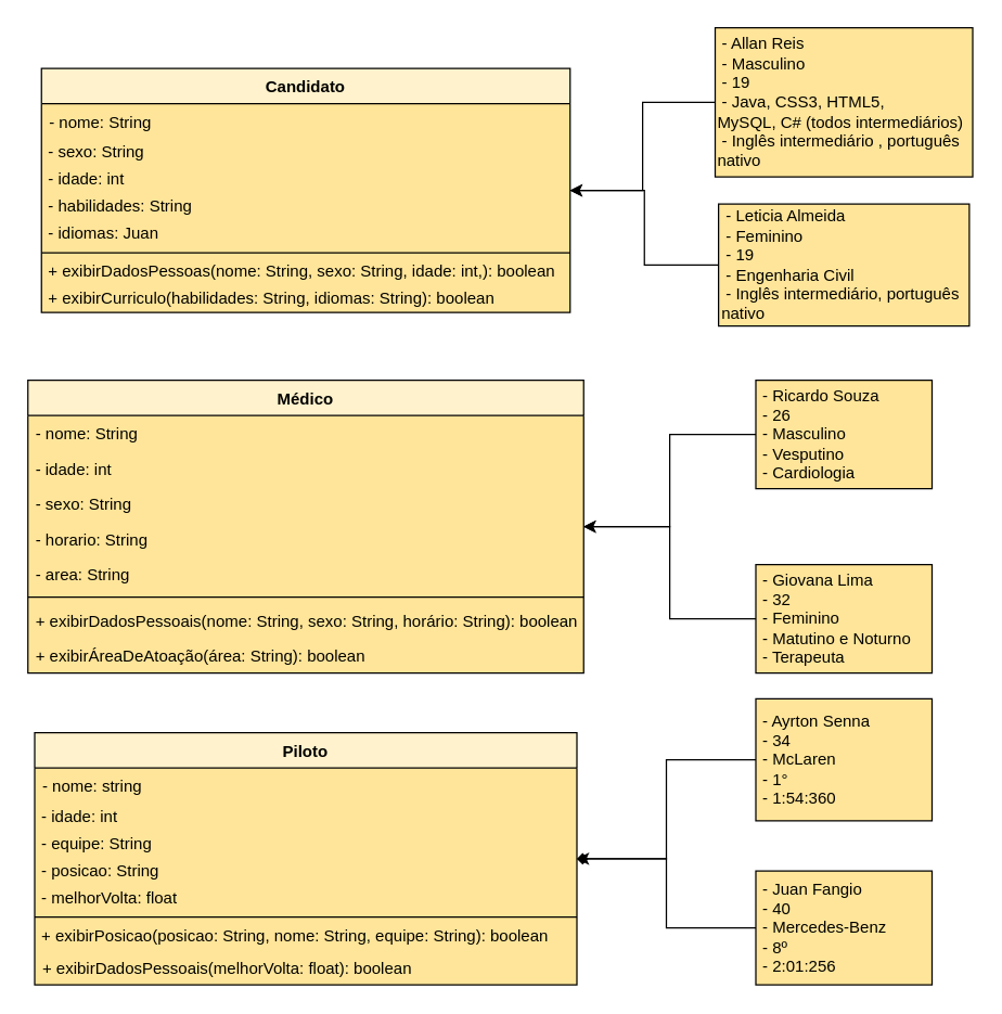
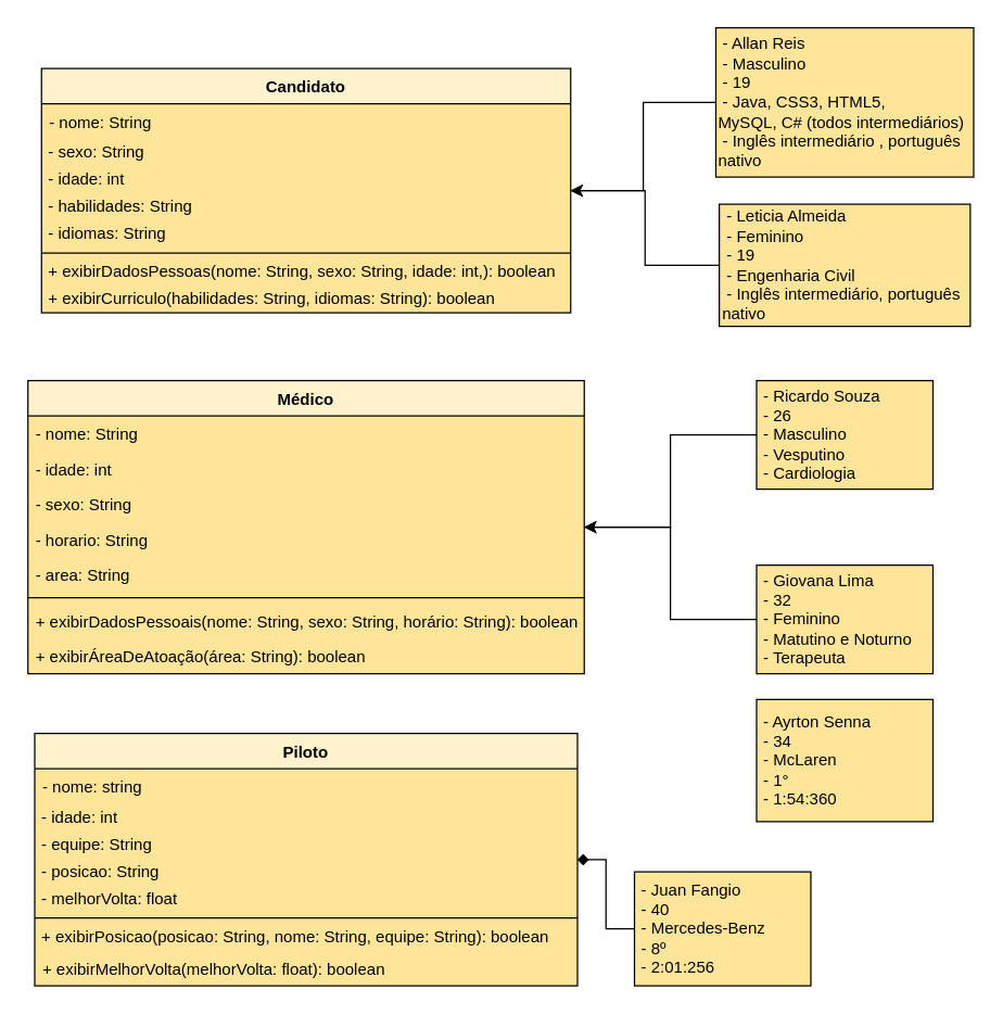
- <mxCell id="7" value="&amp;nbsp;- idiomas: Juan" style="text;html=1;align=left;verticalAlign=middle;resizable=0;points=[];autosize=1;fontColor=#000000;strokeColor=none;" parent="2" vertex="1"><mxGeometry y="112" width="390" height="20" as="geometry" /></mxCell>
+ <mxCell id="7" value="&amp;nbsp;- idiomas: String" style="text;html=1;align=left;verticalAlign=middle;resizable=0;points=[];autosize=1;fontColor=#000000;strokeColor=none;" parent="2" vertex="1"><mxGeometry y="112" width="390" height="20" as="geometry" /></mxCell>
- <mxCell id="37" style="edgeStyle=orthogonalEdgeStyle;rounded=0;orthogonalLoop=1;jettySize=auto;html=1;fontColor=#000000;strokeColor=#000000;" parent="1" source="38" target="20" edge="1"><mxGeometry relative="1" as="geometry" /></mxCell>
- <mxCell id="40" value="&amp;nbsp;- Juan Fangio&lt;br&gt;&amp;nbsp;- 40&lt;br&gt;&amp;nbsp;- Mercedes-Benz&lt;br&gt;&amp;nbsp;- 8º&lt;br&gt;&amp;nbsp;- 2:01:256&amp;nbsp;" style="html=1;fillColor=#FFE599;align=left;fontColor=#000000;strokeColor=#000000;" parent="1" vertex="1"><mxGeometry x="557" y="642" width="130" height="84" as="geometry" /></mxCell>
+ <mxCell id="40" value="&amp;nbsp;- Juan Fangio&lt;br&gt;&amp;nbsp;- 40&lt;br&gt;&amp;nbsp;- Mercedes-Benz&lt;br&gt;&amp;nbsp;- 8º&lt;br&gt;&amp;nbsp;- 2:01:256&amp;nbsp;" style="html=1;fillColor=#FFE599;align=left;fontColor=#000000;strokeColor=#000000;" parent="1" vertex="1"><mxGeometry x="467" y="642" width="130" height="84" as="geometry" /></mxCell>
- <mxCell id="28" value="+ exibirDadosPessoais(melhorVolta: float): boolean" style="text;strokeColor=none;fillColor=none;align=left;verticalAlign=top;spacingLeft=4;spacingRight=4;overflow=hidden;rotatable=0;points=[[0,0.5],[1,0.5]];portConstraint=eastwest;fontColor=#000000;" parent="20" vertex="1"><mxGeometry y="160" width="400" height="26" as="geometry" /></mxCell>
+ <mxCell id="28" value="+ exibirMelhorVolta(melhorVolta: float): boolean" style="text;strokeColor=none;fillColor=none;align=left;verticalAlign=top;spacingLeft=4;spacingRight=4;overflow=hidden;rotatable=0;points=[[0,0.5],[1,0.5]];portConstraint=eastwest;fontColor=#000000;" parent="20" vertex="1"><mxGeometry y="160" width="400" height="26" as="geometry" /></mxCell>
